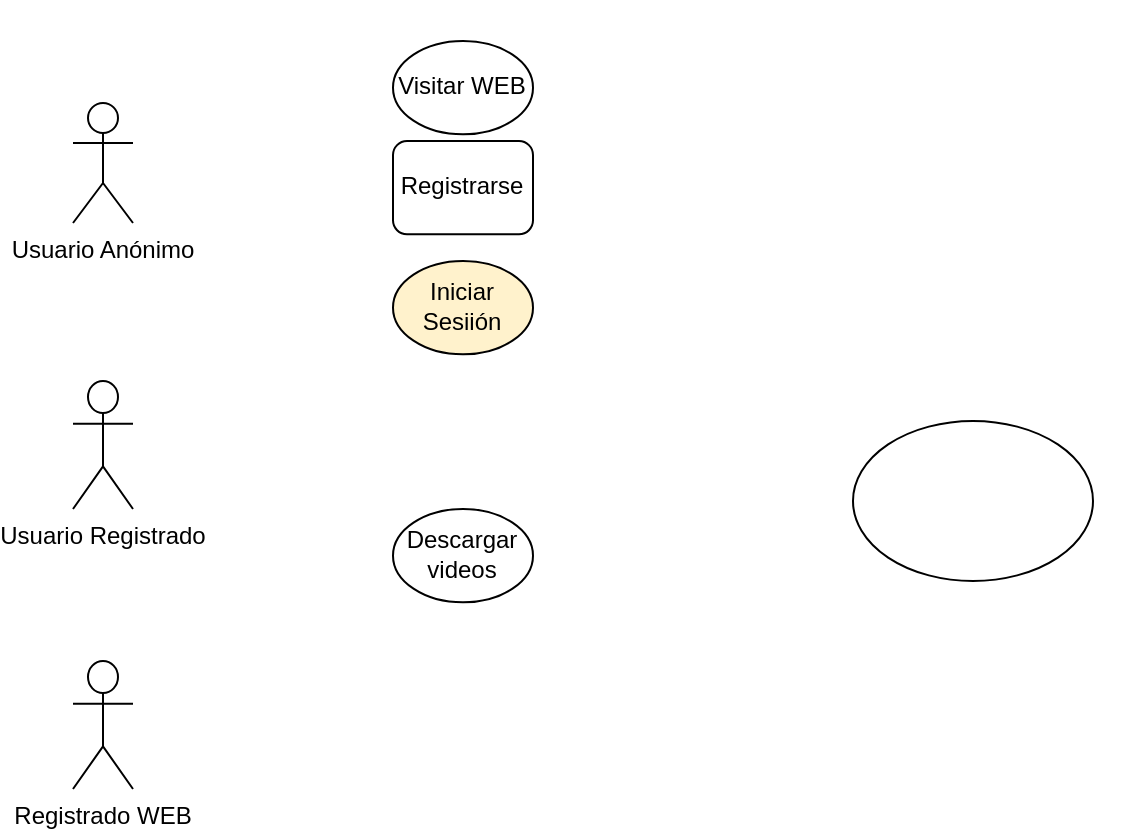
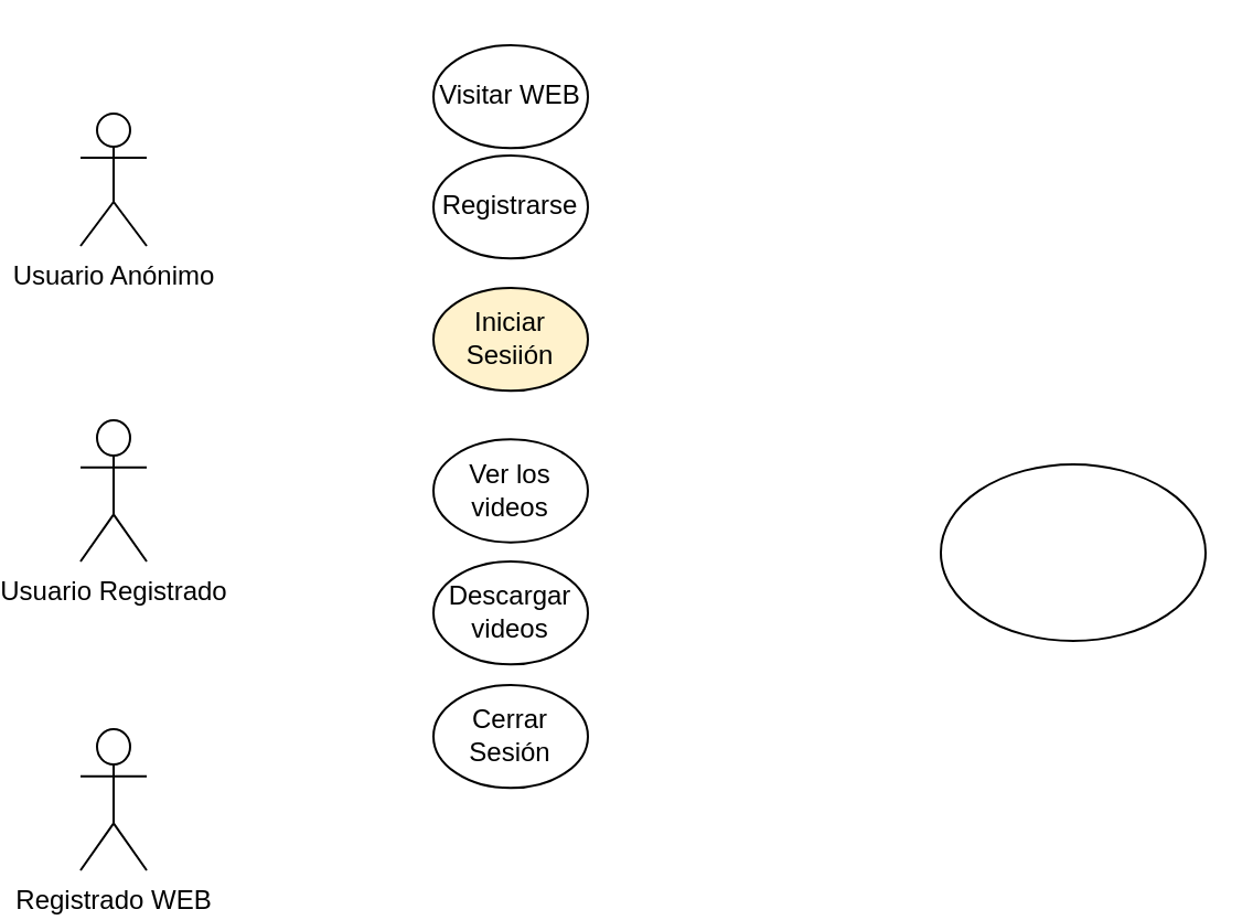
- <mxCell id="7" value="Registrarse" style="whiteSpace=wrap;html=1;rounded=1;" vertex="1" parent="1"><mxGeometry x="180" y="70" width="70" height="46.67" as="geometry" /></mxCell>
+ <mxCell id="7" value="Registrarse" style="ellipse;whiteSpace=wrap;html=1;" vertex="1" parent="1"><mxGeometry x="180" y="70" width="70" height="46.67" as="geometry" /></mxCell>
+ <mxCell id="9" value="Ver los videos" style="ellipse;whiteSpace=wrap;html=1;" vertex="1" parent="1"><mxGeometry x="180" y="198.67" width="70" height="46.67" as="geometry" /></mxCell>
+ <mxCell id="11" value="Cerrar Sesión" style="ellipse;whiteSpace=wrap;html=1;" vertex="1" parent="1"><mxGeometry x="180" y="310" width="70" height="46.67" as="geometry" /></mxCell>
